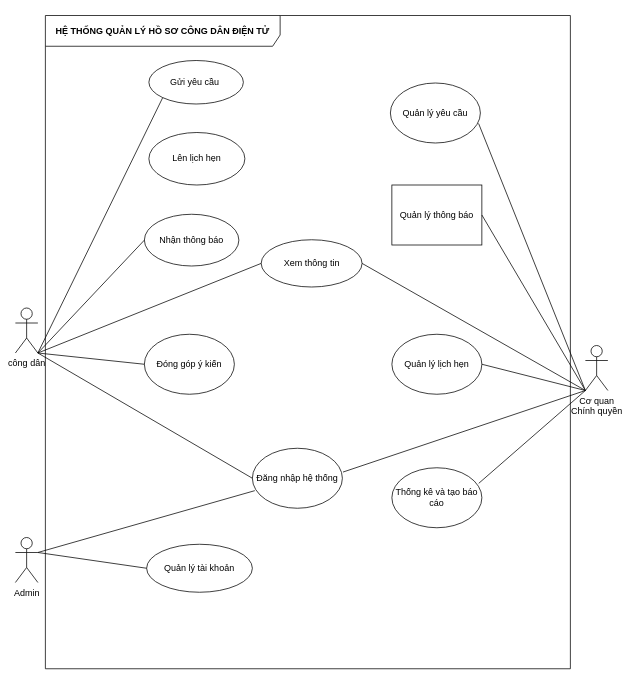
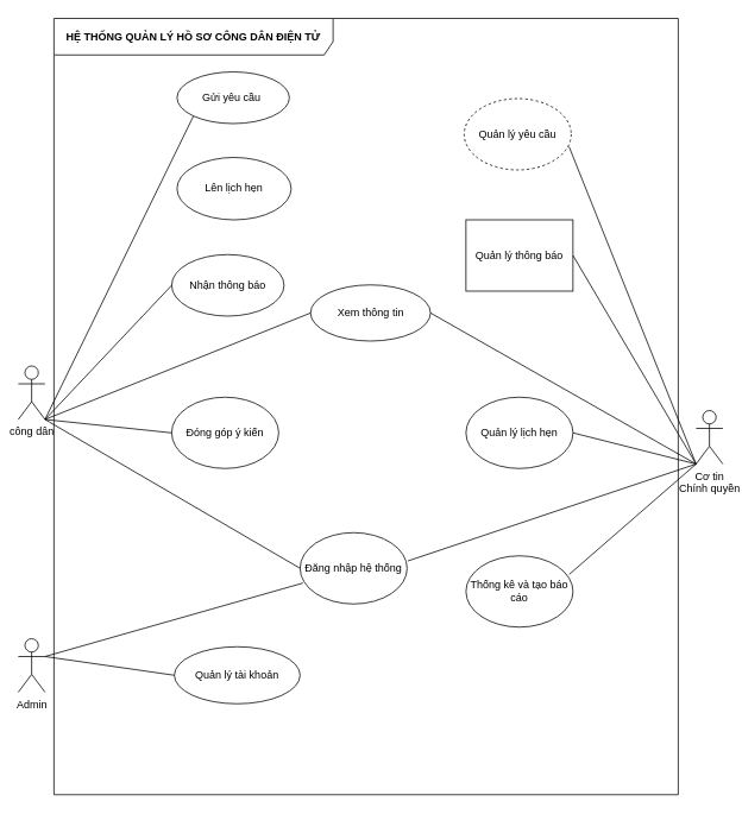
- <mxCell id="20" value="Quản lý yêu cầu" style="ellipse;whiteSpace=wrap;html=1;fillColor=default;" parent="1" vertex="1"><mxGeometry x="520" y="110" width="120" height="80" as="geometry" /></mxCell>
+ <mxCell id="20" value="Quản lý yêu cầu" style="ellipse;whiteSpace=wrap;html=1;fillColor=default;dashed=1;" parent="1" vertex="1"><mxGeometry x="520" y="110" width="120" height="80" as="geometry" /></mxCell>
- <mxCell id="7" value="Cơ quan&lt;br&gt;Chính quyền" style="shape=umlActor;verticalLabelPosition=bottom;verticalAlign=top;html=1;" parent="1" vertex="1"><mxGeometry x="780" y="460" width="30" height="60" as="geometry" /></mxCell>
+ <mxCell id="7" value="Cơ tin&lt;br&gt;Chính quyền" style="shape=umlActor;verticalLabelPosition=bottom;verticalAlign=top;html=1;" parent="1" vertex="1"><mxGeometry x="780" y="460" width="30" height="60" as="geometry" /></mxCell>
